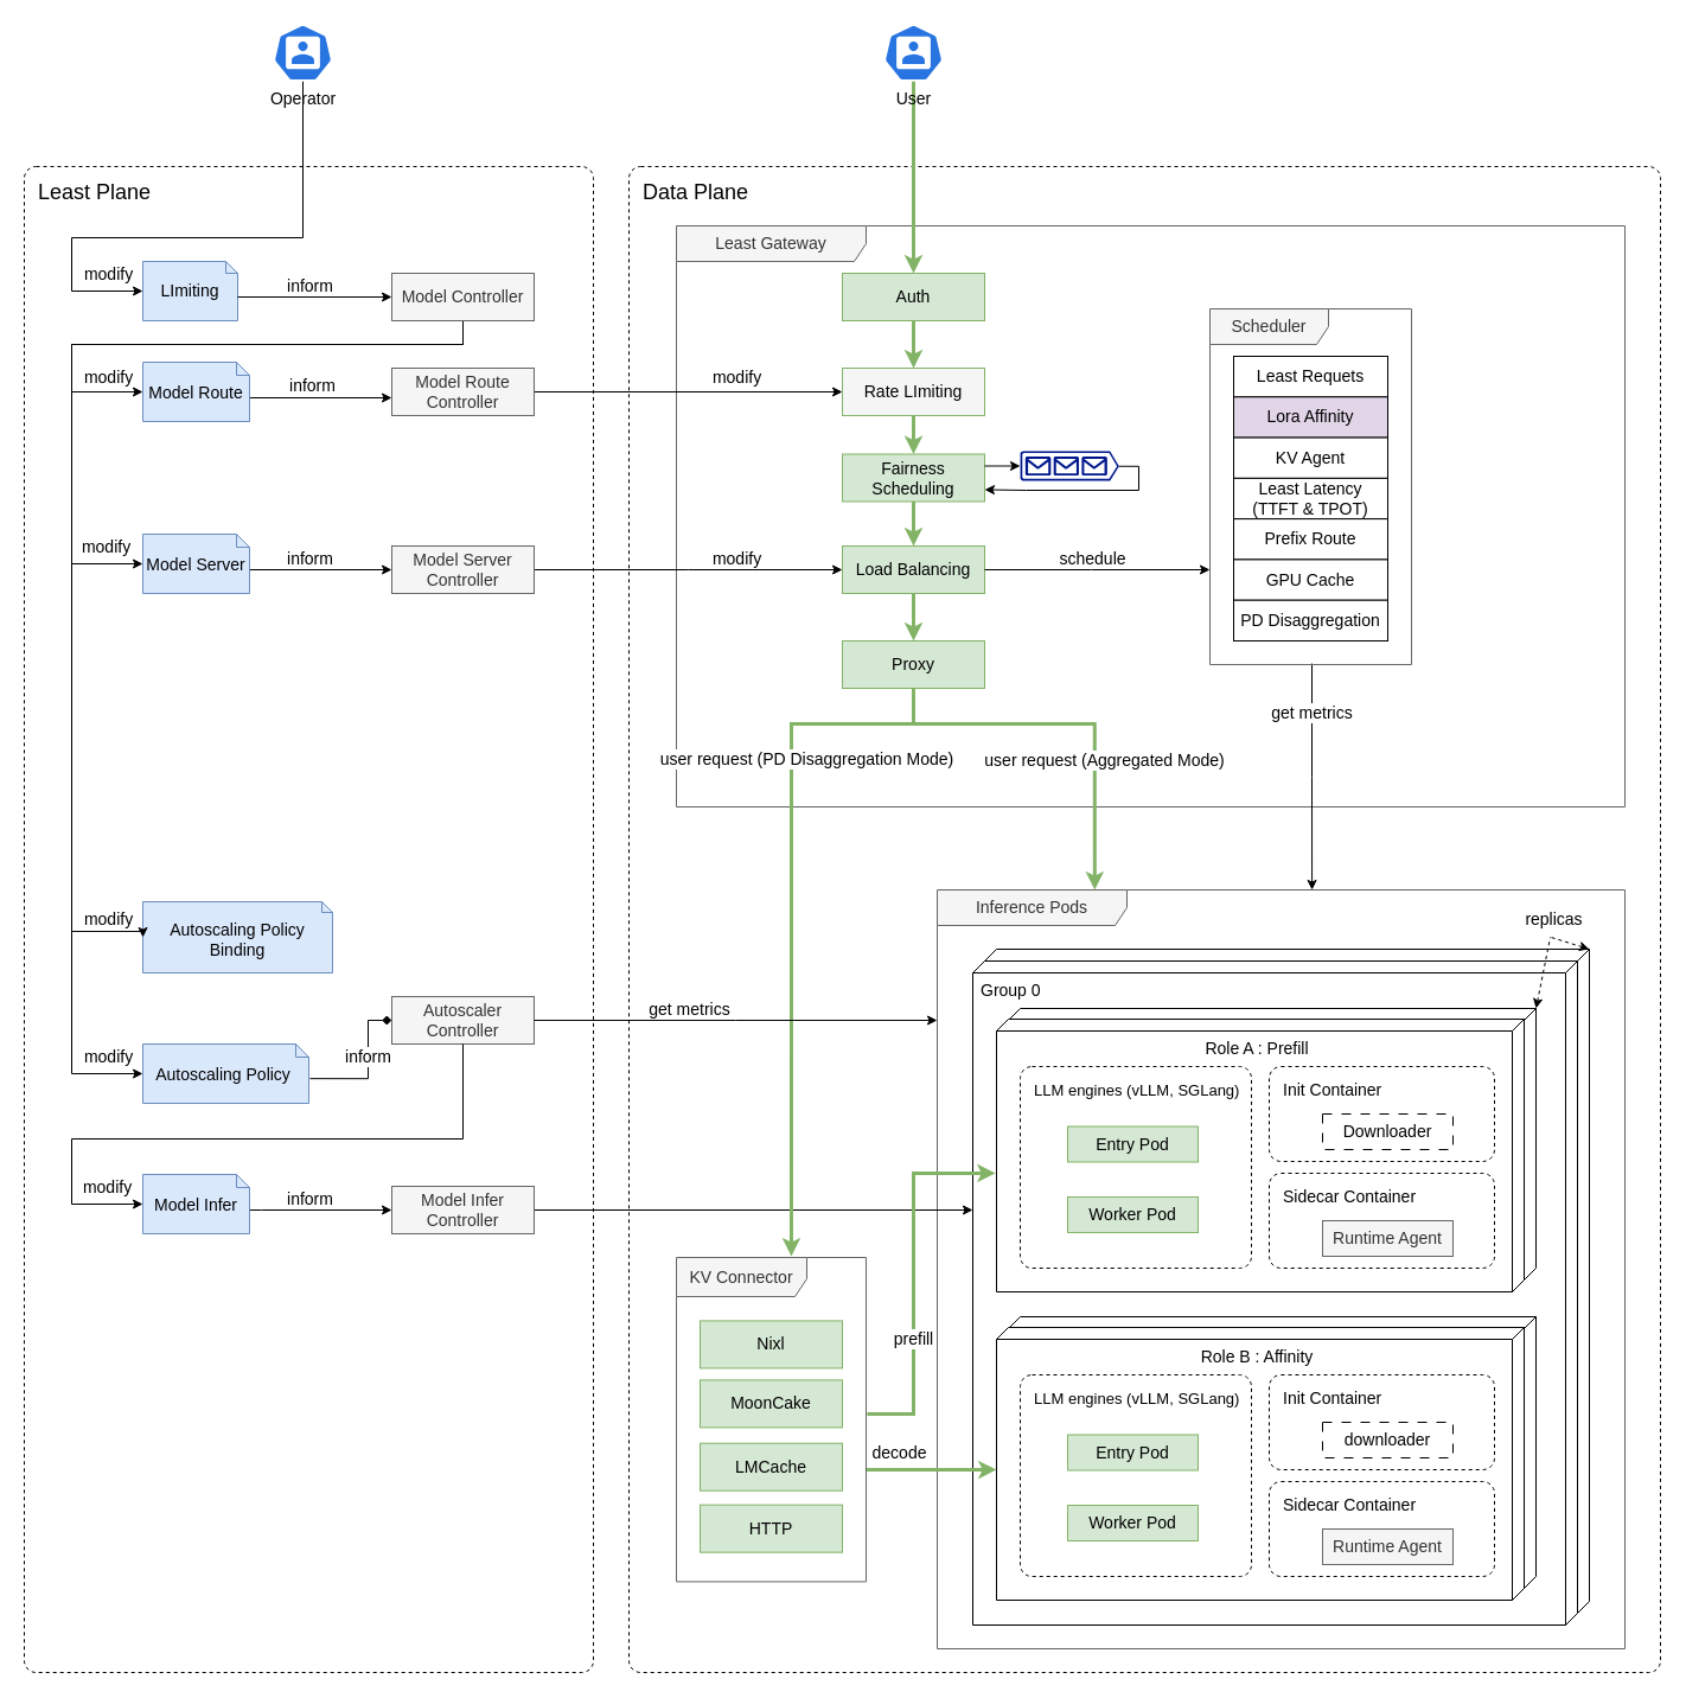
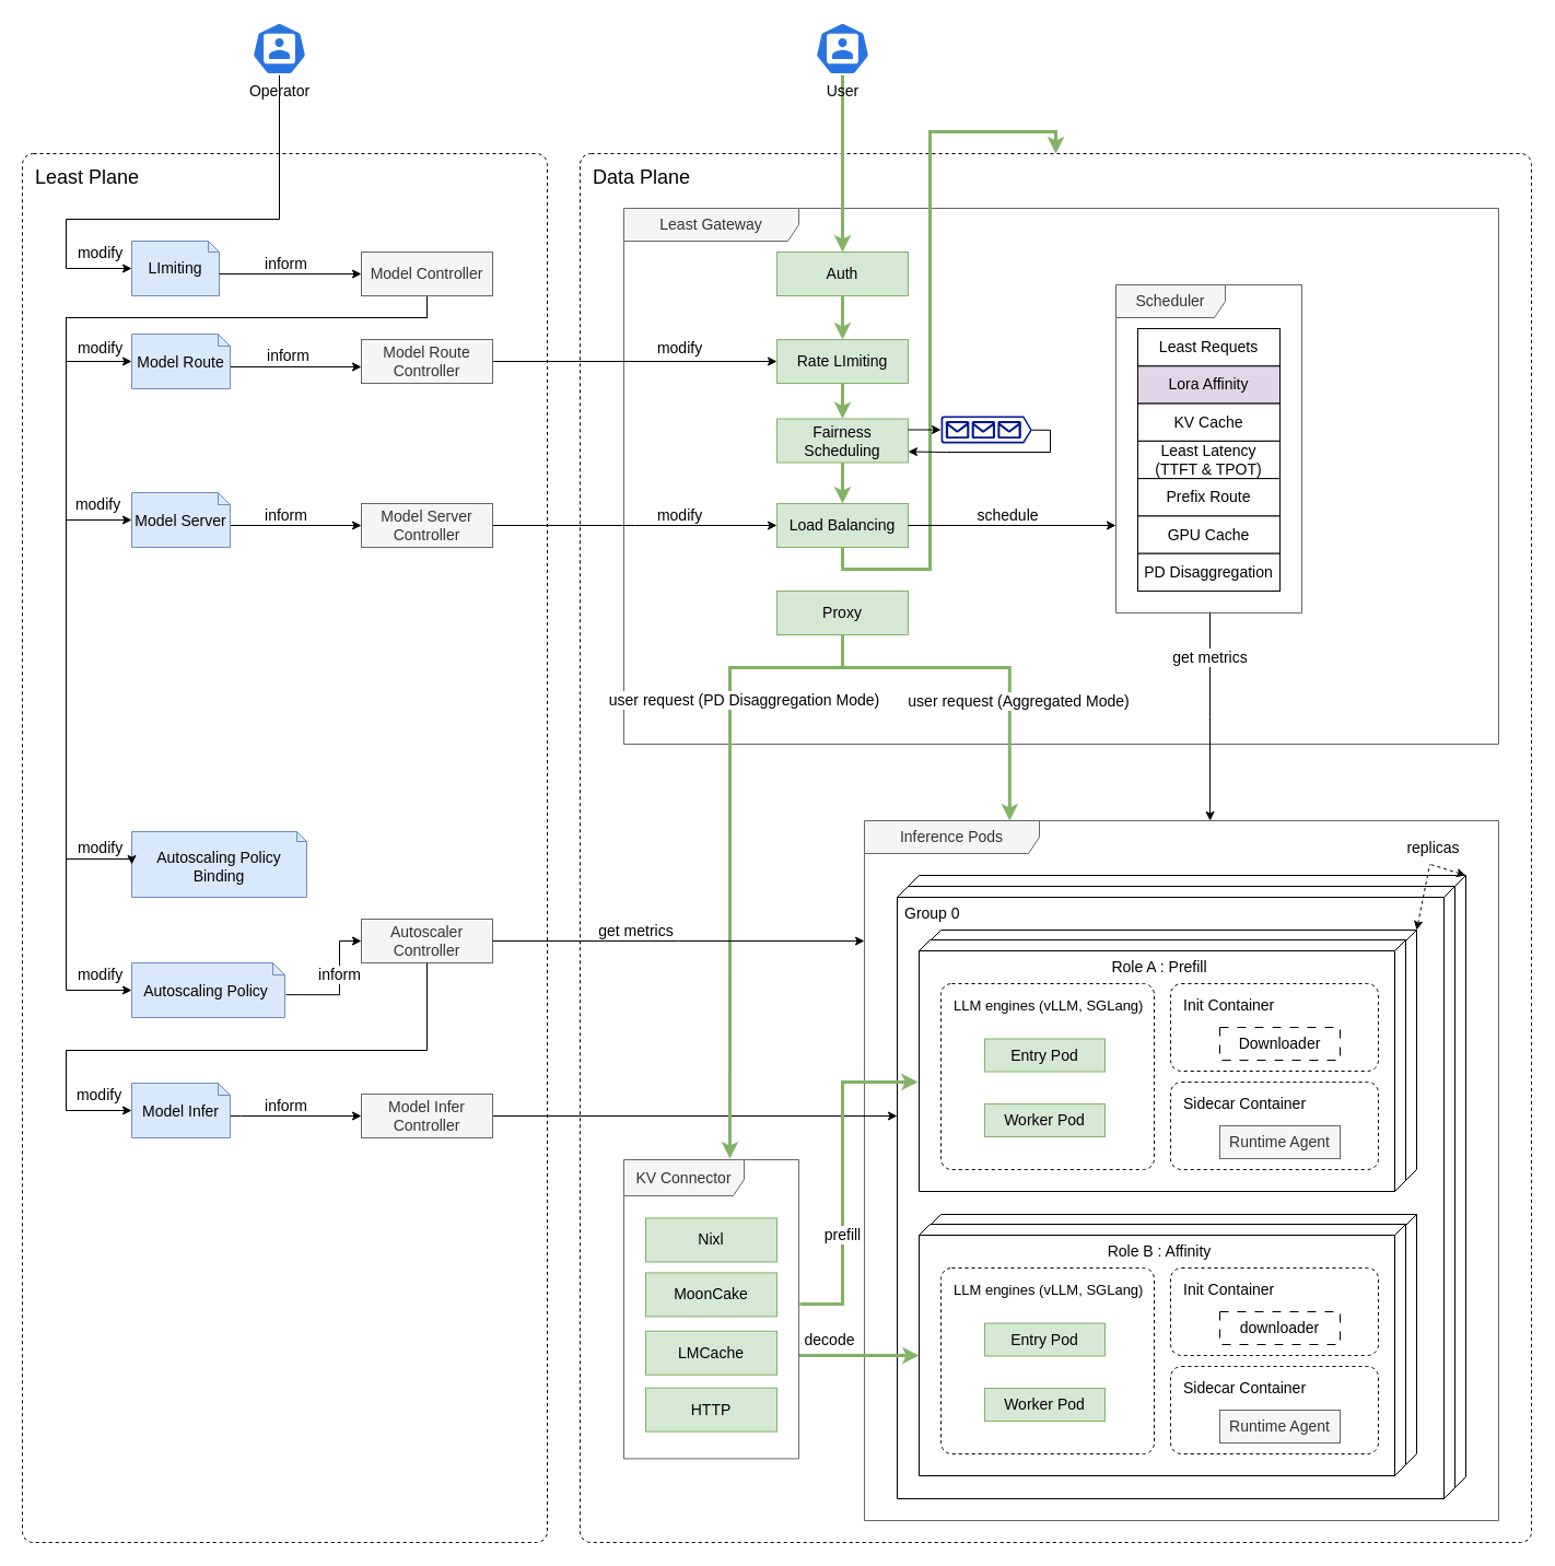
- <mxCell id="82" value="Rate LImiting" style="fontStyle=0;html=1;whiteSpace=wrap;fillColor=#f5f5f5;strokeColor=#82b366;fontSize=14;" parent="1" vertex="1"><mxGeometry x="710" y="310" width="120" height="40" as="geometry" /></mxCell>
+ <mxCell id="82" value="Rate LImiting" style="fontStyle=0;html=1;whiteSpace=wrap;fillColor=#d5e8d4;strokeColor=#82b366;fontSize=14;" parent="1" vertex="1"><mxGeometry x="710" y="310" width="120" height="40" as="geometry" /></mxCell>
- <mxCell id="89" value="KV Agent" style="fontStyle=0;html=1;whiteSpace=wrap;fontSize=14;" vertex="1" parent="86"><mxGeometry y="68.571" width="130" height="34.286" as="geometry" /></mxCell>
+ <mxCell id="89" value="KV Cache" style="fontStyle=0;html=1;whiteSpace=wrap;fontSize=14;" vertex="1" parent="86"><mxGeometry y="68.571" width="130" height="34.286" as="geometry" /></mxCell>
- <mxCell id="55" style="edgeStyle=orthogonalEdgeStyle;rounded=0;orthogonalLoop=1;jettySize=auto;html=1;exitX=0.5;exitY=1;exitDx=0;exitDy=0;entryX=0.5;entryY=0;entryDx=0;entryDy=0;fillColor=#d5e8d4;strokeColor=#82b366;strokeWidth=3;fontSize=14;" edge="1" parent="1" source="83" target="52"><mxGeometry relative="1" as="geometry" /></mxCell>
+ <mxCell id="55" style="edgeStyle=orthogonalEdgeStyle;rounded=0;orthogonalLoop=1;jettySize=auto;html=1;exitX=0.5;exitY=1;exitDx=0;exitDy=0;fillColor=#d5e8d4;strokeColor=#82b366;strokeWidth=3;fontSize=14;" edge="1" parent="1" source="83" target="2"><mxGeometry relative="1" as="geometry" /></mxCell>
- <mxCell id="32" style="edgeStyle=orthogonalEdgeStyle;rounded=0;orthogonalLoop=1;jettySize=auto;html=1;exitX=1.007;exitY=0.583;exitDx=0;exitDy=0;exitPerimeter=0;entryX=0;entryY=0.5;entryDx=0;entryDy=0;fontSize=14;endArrow=diamond;" parent="1" source="34" target="77" edge="1"><mxGeometry relative="1" as="geometry"><Array as="points"><mxPoint x="310" y="909" /><mxPoint x="310" y="860" /></Array></mxGeometry></mxCell>
+ <mxCell id="32" style="edgeStyle=orthogonalEdgeStyle;rounded=0;orthogonalLoop=1;jettySize=auto;html=1;exitX=1.007;exitY=0.583;exitDx=0;exitDy=0;exitPerimeter=0;entryX=0;entryY=0.5;entryDx=0;entryDy=0;fontSize=14;" parent="1" source="34" target="77" edge="1"><mxGeometry relative="1" as="geometry"><Array as="points"><mxPoint x="310" y="909" /><mxPoint x="310" y="860" /></Array></mxGeometry></mxCell>
